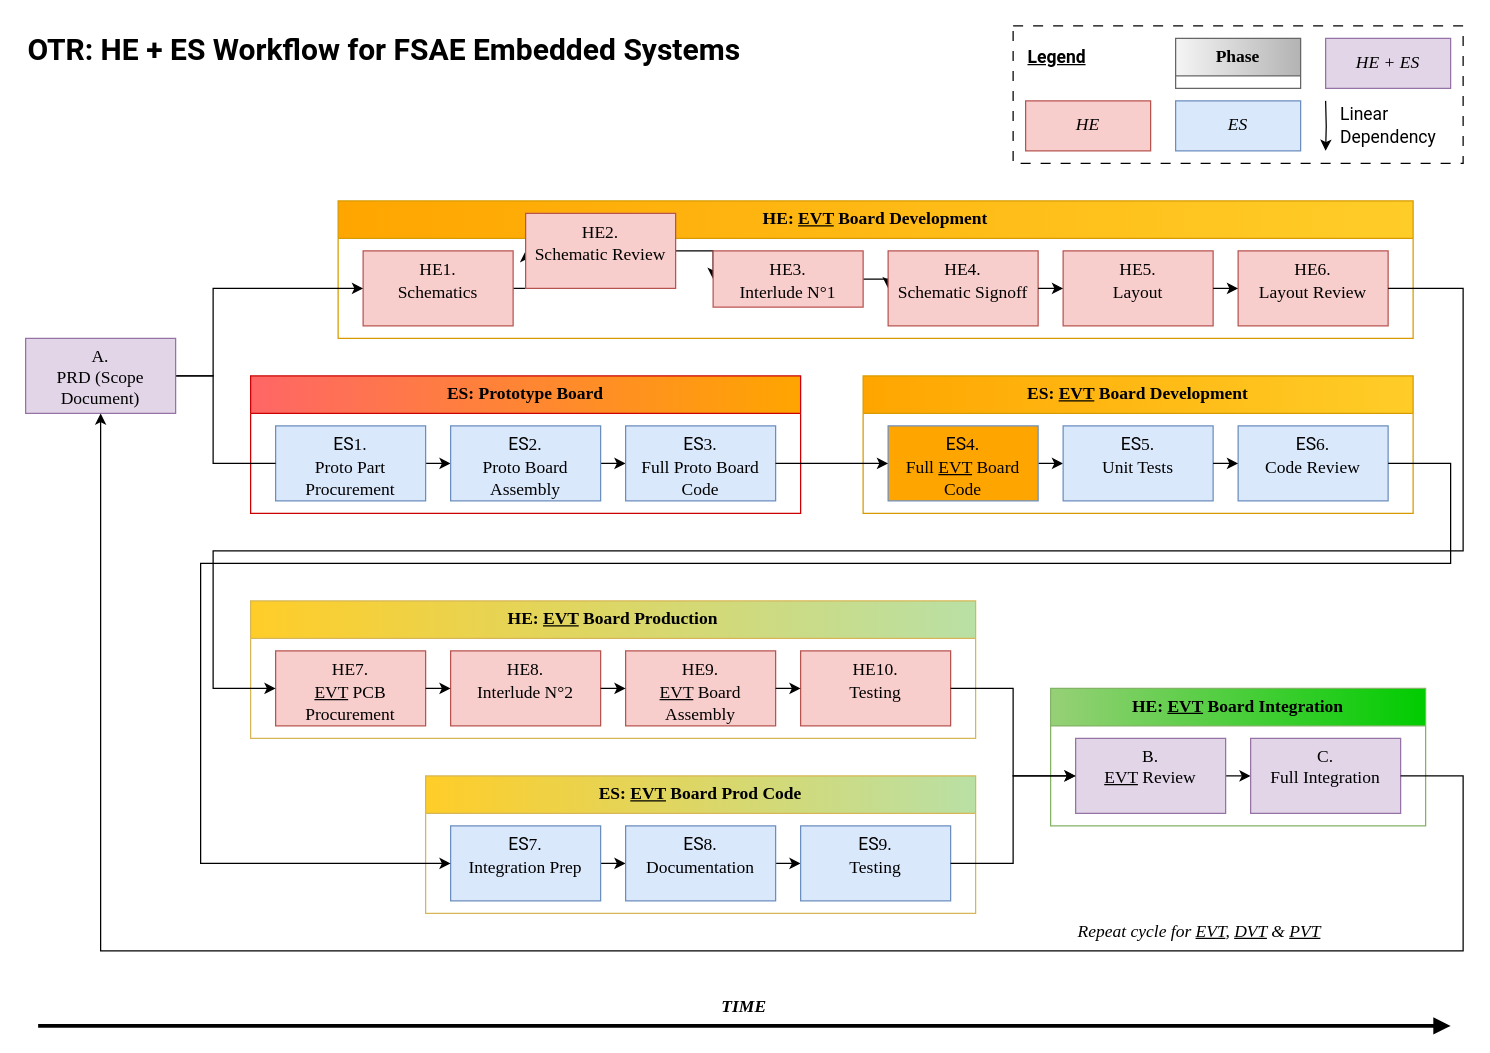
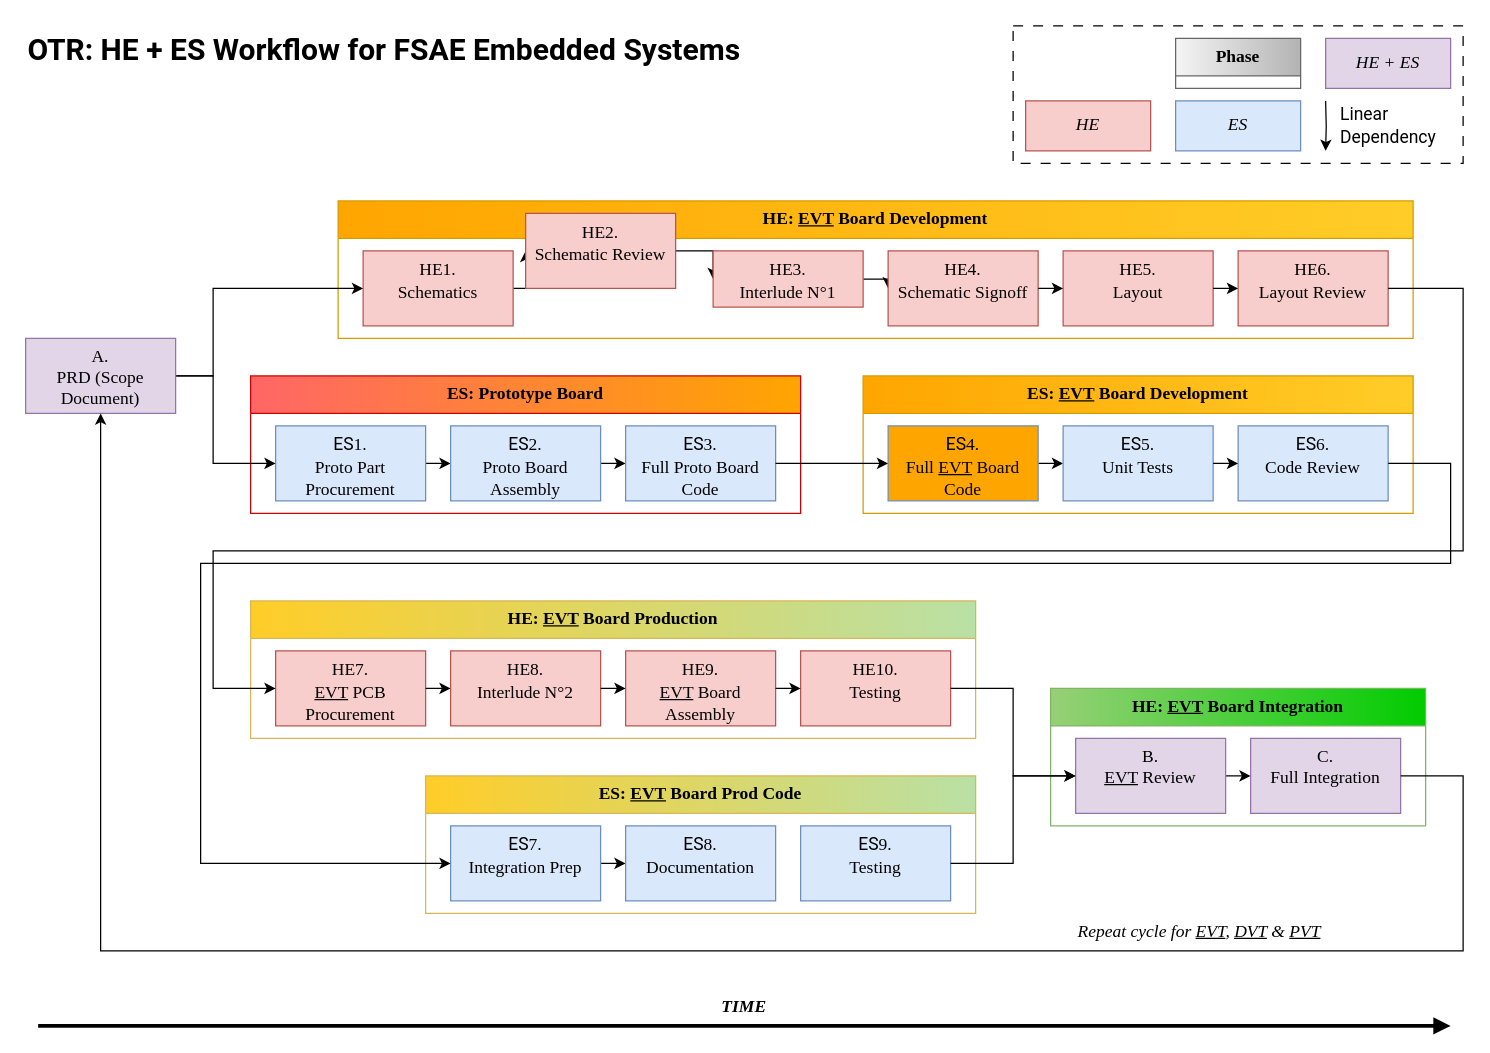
- <mxCell id="94" value="&lt;font data-font-src=&quot;https://fonts.googleapis.com/css?family=Roboto&quot; face=&quot;Roboto&quot;&gt;&lt;b&gt;Legend&lt;/b&gt;&lt;/font&gt;" style="text;strokeColor=none;align=left;fillColor=none;html=1;verticalAlign=middle;whiteSpace=wrap;rounded=0;fontFamily=JetBrains Mono;fontSource=https%3A%2F%2Ffonts.googleapis.com%2Fcss%3Ffamily%3DJetBrains%2BMono;fontSize=14;fontStyle=4" parent="89" vertex="1"><mxGeometry x="10" y="10" width="100" height="30" as="geometry" /></mxCell>
- <mxCell id="78" style="edgeStyle=orthogonalEdgeStyle;rounded=0;orthogonalLoop=1;jettySize=auto;html=1;exitX=1;exitY=0.5;exitDx=0;exitDy=0;entryX=0;entryY=0.5;entryDx=0;entryDy=0;endArrow=none;" parent="1" source="79" target="10" edge="1"><mxGeometry relative="1" as="geometry"><Array as="points"><mxPoint x="170" y="300" /><mxPoint x="170" y="370" /></Array></mxGeometry></mxCell>
+ <mxCell id="78" style="edgeStyle=orthogonalEdgeStyle;rounded=0;orthogonalLoop=1;jettySize=auto;html=1;exitX=1;exitY=0.5;exitDx=0;exitDy=0;entryX=0;entryY=0.5;entryDx=0;entryDy=0;" parent="1" source="79" target="10" edge="1"><mxGeometry relative="1" as="geometry"><Array as="points"><mxPoint x="170" y="300" /><mxPoint x="170" y="370" /></Array></mxGeometry></mxCell>
- <mxCell id="47" style="edgeStyle=orthogonalEdgeStyle;rounded=0;orthogonalLoop=1;jettySize=auto;html=1;exitX=1;exitY=0.5;exitDx=0;exitDy=0;entryX=0;entryY=0.5;entryDx=0;entryDy=0;" parent="38" source="48" target="49" edge="1"><mxGeometry relative="1" as="geometry" /></mxCell>
